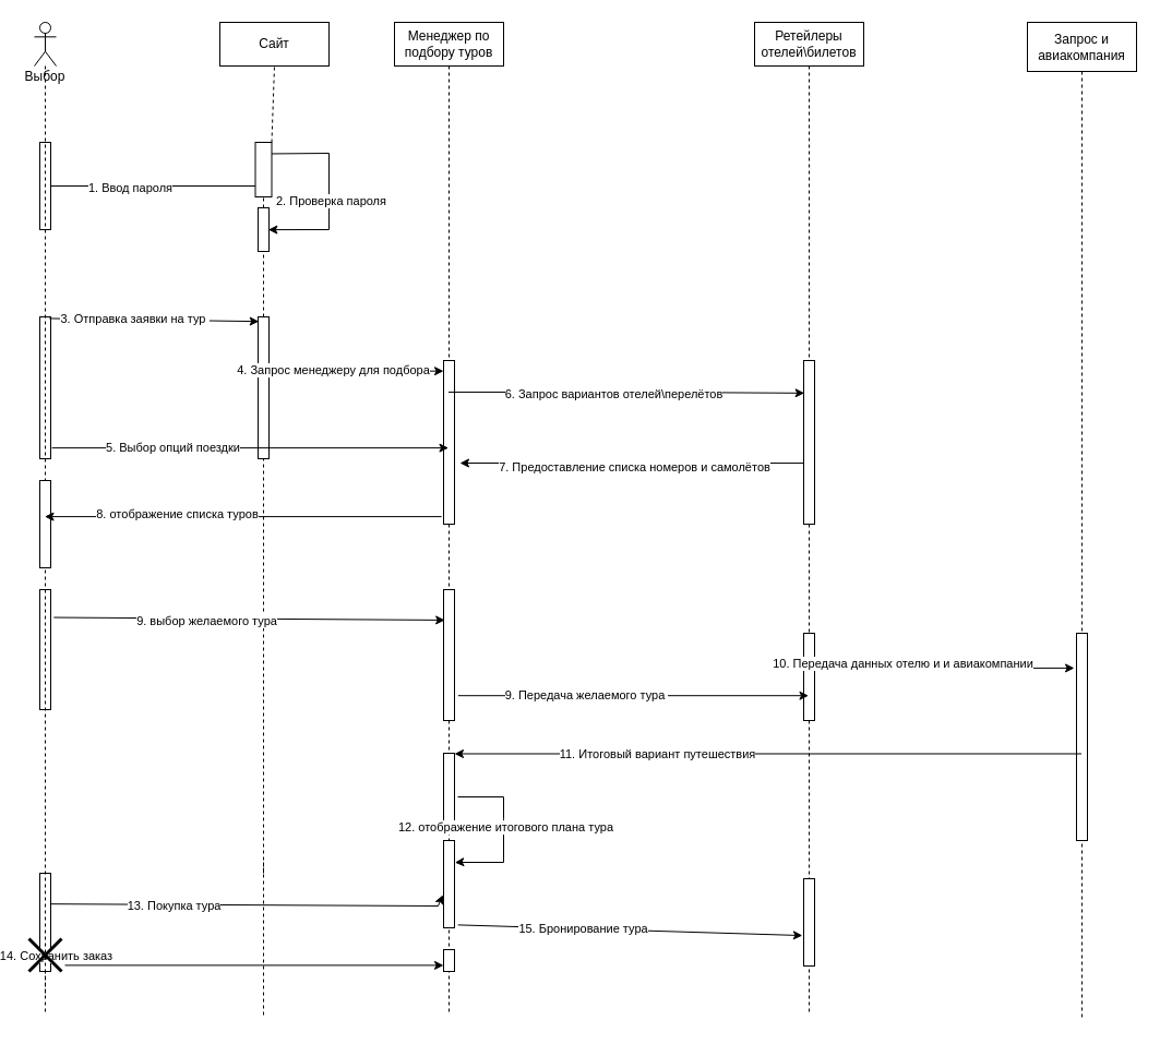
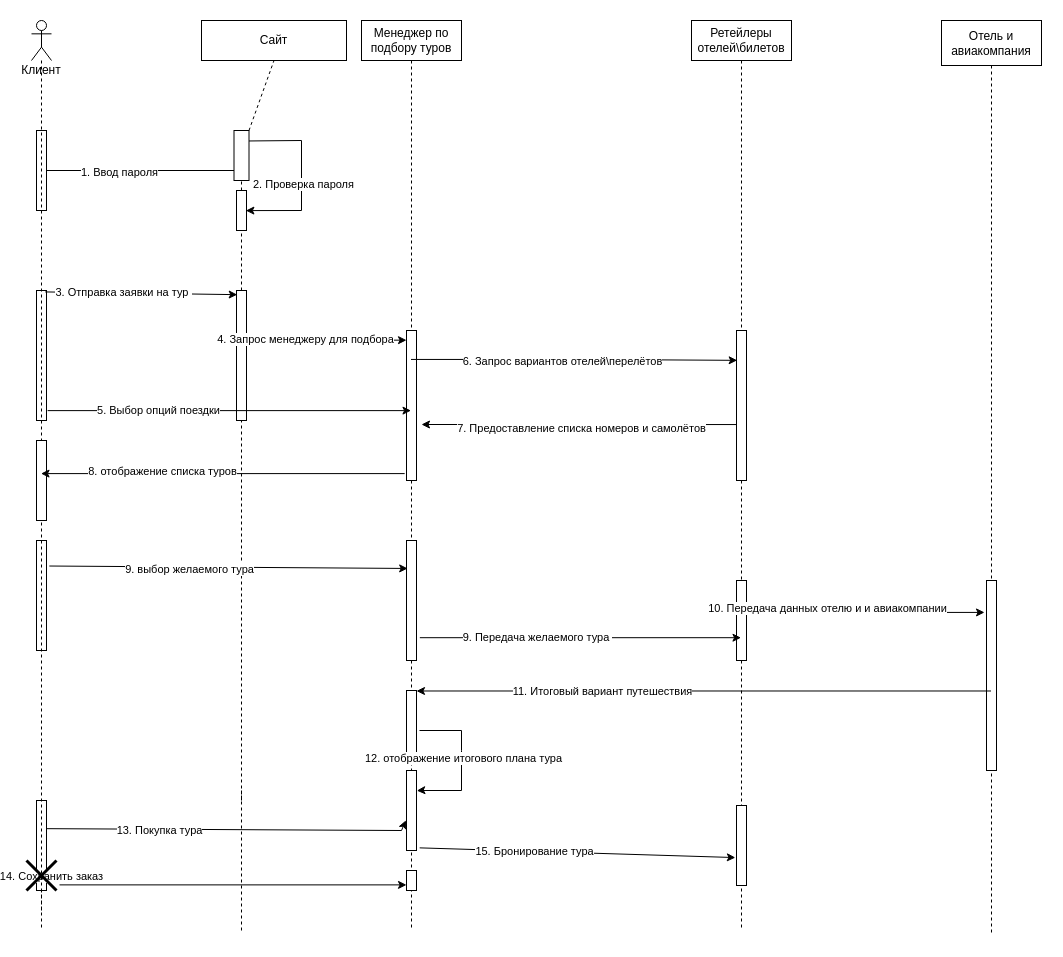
- <mxCell id="2" value="Сайт" style="rounded=0;whiteSpace=wrap;html=1;" parent="1" vertex="1"><mxGeometry x="195" y="20" width="100" height="40" as="geometry" /></mxCell>
+ <mxCell id="2" value="Сайт" style="rounded=0;whiteSpace=wrap;html=1;" parent="1" vertex="1"><mxGeometry x="195" y="20" width="145" height="40" as="geometry" /></mxCell>
- <mxCell id="36" value="Запрос и авиакомпания" style="shape=umlLifeline;perimeter=lifelinePerimeter;whiteSpace=wrap;html=1;container=1;collapsible=0;recursiveResize=0;outlineConnect=0;size=45;" parent="1" vertex="1"><mxGeometry x="935" y="20" width="100" height="915" as="geometry" /></mxCell>
+ <mxCell id="36" value="Отель и авиакомпания" style="shape=umlLifeline;perimeter=lifelinePerimeter;whiteSpace=wrap;html=1;container=1;collapsible=0;recursiveResize=0;outlineConnect=0;size=45;" parent="1" vertex="1"><mxGeometry x="935" y="20" width="100" height="915" as="geometry" /></mxCell>
- <mxCell id="54" value="Выбор" style="shape=umlLifeline;participant=umlActor;perimeter=lifelinePerimeter;whiteSpace=wrap;html=1;container=1;collapsible=0;recursiveResize=0;verticalAlign=top;spacingTop=36;outlineConnect=0;" parent="1" vertex="1"><mxGeometry x="25" y="20" width="20" height="910" as="geometry" /></mxCell>
+ <mxCell id="54" value="Клиент" style="shape=umlLifeline;participant=umlActor;perimeter=lifelinePerimeter;whiteSpace=wrap;html=1;container=1;collapsible=0;recursiveResize=0;verticalAlign=top;spacingTop=36;outlineConnect=0;" parent="1" vertex="1"><mxGeometry x="25" y="20" width="20" height="910" as="geometry" /></mxCell>
